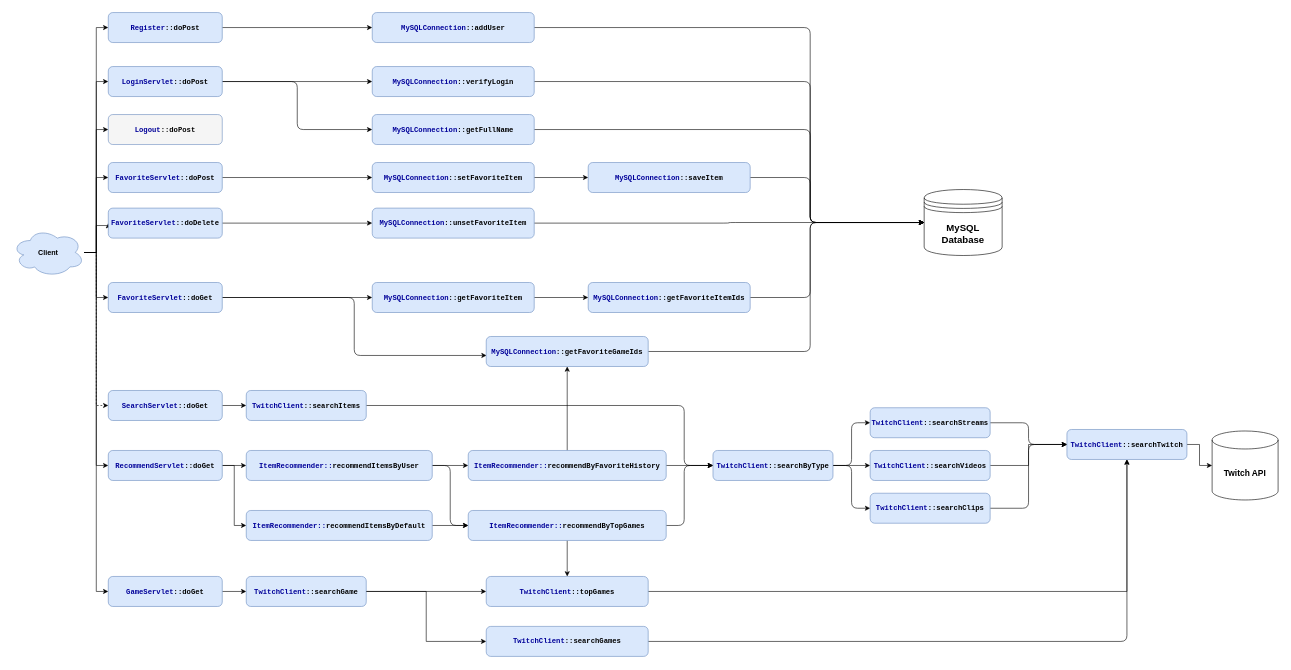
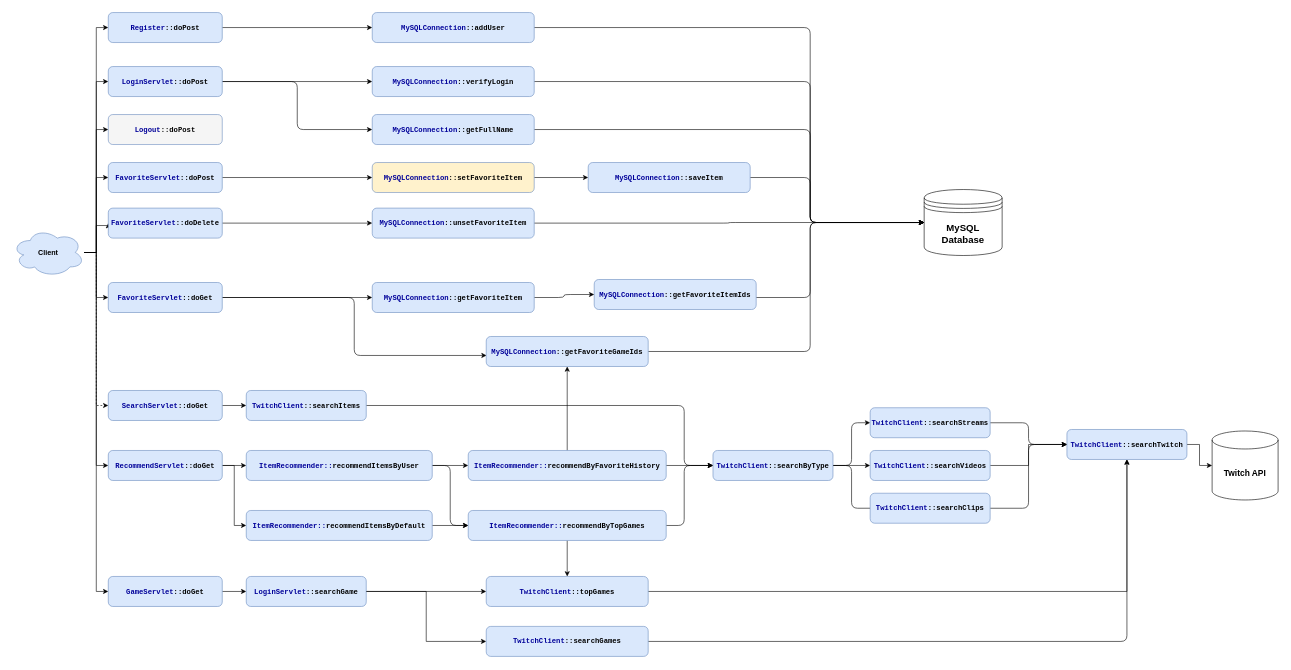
- <mxCell id="46" value="&lt;font face=&quot;Courier New&quot;&gt;&lt;font color=&quot;#000099&quot;&gt;MySQLConnection&lt;/font&gt;::setFavoriteItem&lt;/font&gt;" style="rounded=1;whiteSpace=wrap;html=1;fillColor=#dae8fc;strokeColor=#6c8ebf;fontStyle=1" parent="1" vertex="1"><mxGeometry x="620" y="270" width="270" height="50" as="geometry" /></mxCell>
+ <mxCell id="46" value="&lt;font face=&quot;Courier New&quot;&gt;&lt;font color=&quot;#000099&quot;&gt;MySQLConnection&lt;/font&gt;::setFavoriteItem&lt;/font&gt;" style="rounded=1;whiteSpace=wrap;html=1;fillColor=#fff2cc;strokeColor=#6c8ebf;fontStyle=1;" parent="1" vertex="1"><mxGeometry x="620" y="270" width="270" height="50" as="geometry" /></mxCell>
- <mxCell id="53" value="&lt;font face=&quot;Courier New&quot;&gt;&lt;font color=&quot;#000099&quot;&gt;MySQLConnection&lt;/font&gt;::getFavoriteItemIds&lt;/font&gt;" style="rounded=1;whiteSpace=wrap;html=1;fillColor=#dae8fc;strokeColor=#6c8ebf;fontStyle=1" parent="1" vertex="1"><mxGeometry x="980" y="470" width="270" height="50" as="geometry" /></mxCell>
+ <mxCell id="53" value="&lt;font face=&quot;Courier New&quot;&gt;&lt;font color=&quot;#000099&quot;&gt;MySQLConnection&lt;/font&gt;::getFavoriteItemIds&lt;/font&gt;" style="rounded=1;whiteSpace=wrap;html=1;fillColor=#dae8fc;strokeColor=#6c8ebf;fontStyle=1" parent="1" vertex="1"><mxGeometry x="990" y="465" width="270" height="50" as="geometry" /></mxCell>
- <mxCell id="30" style="edgeStyle=orthogonalEdgeStyle;rounded=1;orthogonalLoop=1;jettySize=auto;html=1;entryX=0;entryY=0.5;entryDx=0;entryDy=0;fontSize=16;" parent="1" source="31" target="33" edge="1"><mxGeometry relative="1" as="geometry" /></mxCell>
+ <mxCell id="30" style="edgeStyle=orthogonalEdgeStyle;rounded=1;orthogonalLoop=1;jettySize=auto;html=1;entryX=0;entryY=0.5;entryDx=0;entryDy=0;fontSize=16;endArrow=none;" parent="1" source="31" target="33" edge="1"><mxGeometry relative="1" as="geometry" /></mxCell>
- <mxCell id="15" value="&lt;font face=&quot;Courier New&quot;&gt;&lt;font color=&quot;#000099&quot;&gt;TwitchClient&lt;/font&gt;::searchGame&lt;/font&gt;" style="rounded=1;whiteSpace=wrap;html=1;fillColor=#dae8fc;strokeColor=#6c8ebf;fontStyle=1" parent="1" vertex="1"><mxGeometry x="410" y="960" width="200" height="50" as="geometry" /></mxCell>
+ <mxCell id="15" value="&lt;font face=&quot;Courier New&quot;&gt;&lt;font color=&quot;#000099&quot;&gt;LoginServlet&lt;/font&gt;::searchGame&lt;/font&gt;" style="rounded=1;whiteSpace=wrap;html=1;fillColor=#dae8fc;strokeColor=#6c8ebf;fontStyle=1" parent="1" vertex="1"><mxGeometry x="410" y="960" width="200" height="50" as="geometry" /></mxCell>
